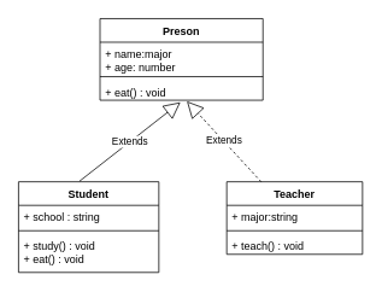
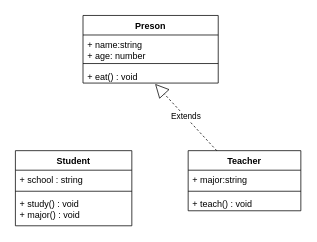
- <mxCell id="3" value="+ name:major&#10;+ age: number" style="text;strokeColor=none;fillColor=none;align=left;verticalAlign=top;spacingLeft=4;spacingRight=4;overflow=hidden;rotatable=0;points=[[0,0.5],[1,0.5]];portConstraint=eastwest;" parent="2" vertex="1"><mxGeometry y="26" width="180" height="34" as="geometry" /></mxCell>
+ <mxCell id="3" value="+ name:string&#10;+ age: number" style="text;strokeColor=none;fillColor=none;align=left;verticalAlign=top;spacingLeft=4;spacingRight=4;overflow=hidden;rotatable=0;points=[[0,0.5],[1,0.5]];portConstraint=eastwest;" parent="2" vertex="1"><mxGeometry y="26" width="180" height="34" as="geometry" /></mxCell>
- <mxCell id="14" value="Extends" style="endArrow=block;endSize=16;endFill=0;html=1;rounded=0;exitX=0.434;exitY=-0.006;exitDx=0;exitDy=0;exitPerimeter=0;entryX=0.494;entryY=1.1;entryDx=0;entryDy=0;entryPerimeter=0;" edge="1" parent="1" source="6" target="5"><mxGeometry width="160" relative="1" as="geometry"><mxPoint x="-60" y="160" as="sourcePoint" /><mxPoint x="100" y="160" as="targetPoint" /></mxGeometry></mxCell>
- <mxCell id="9" value="+ study() : void&#10;+ eat() : void" style="text;strokeColor=none;fillColor=none;align=left;verticalAlign=top;spacingLeft=4;spacingRight=4;overflow=hidden;rotatable=0;points=[[0,0.5],[1,0.5]];portConstraint=eastwest;" vertex="1" parent="6"><mxGeometry y="58" width="155" height="42" as="geometry" /></mxCell>
+ <mxCell id="9" value="+ study() : void&#10;+ major() : void" style="text;strokeColor=none;fillColor=none;align=left;verticalAlign=top;spacingLeft=4;spacingRight=4;overflow=hidden;rotatable=0;points=[[0,0.5],[1,0.5]];portConstraint=eastwest;" vertex="1" parent="6"><mxGeometry y="58" width="155" height="42" as="geometry" /></mxCell>
